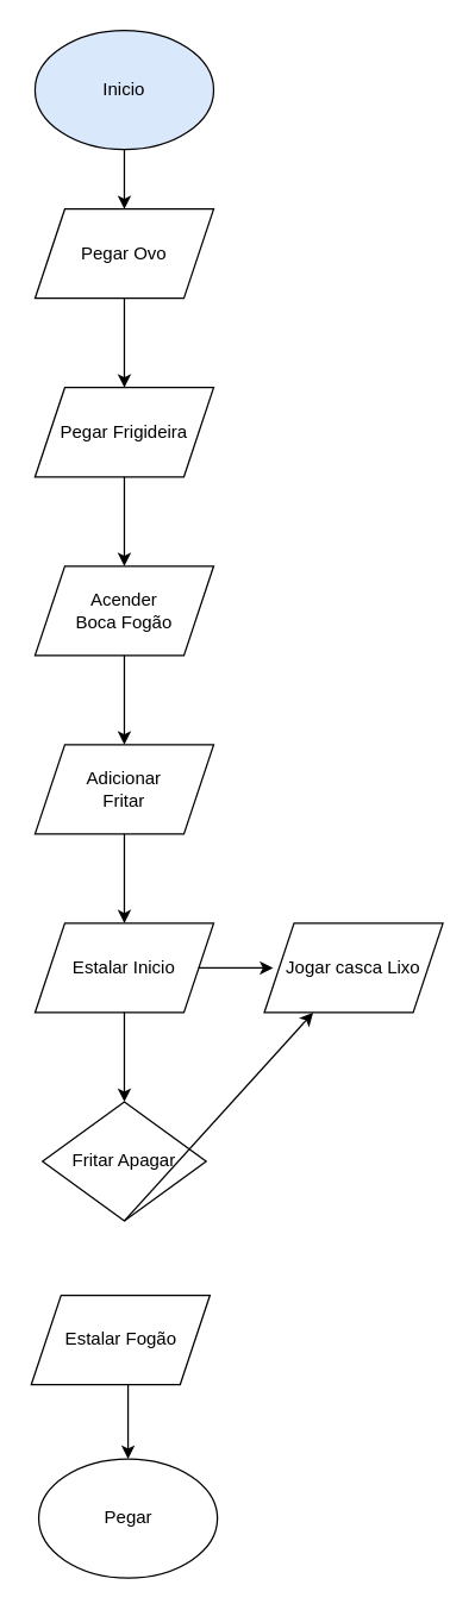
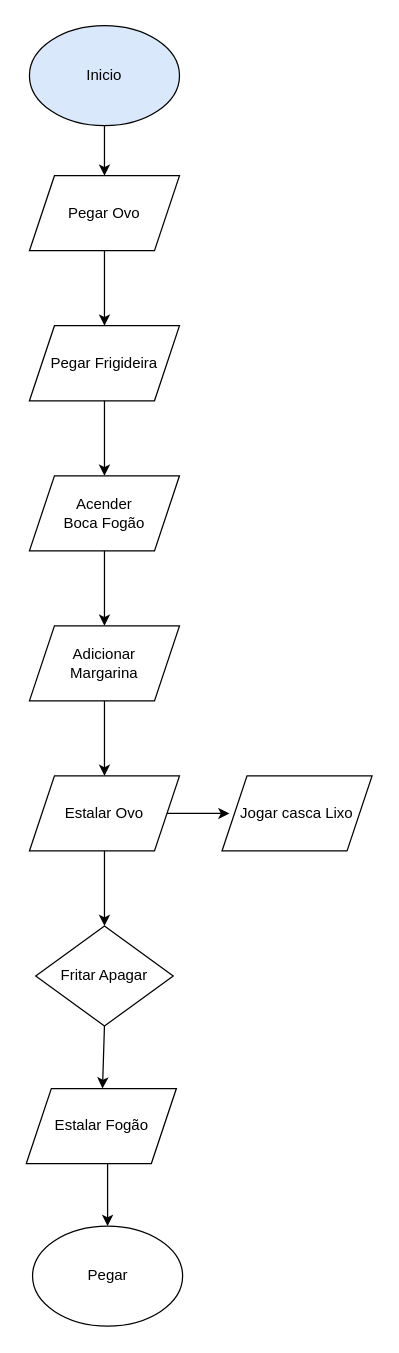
- <mxCell id="9" value="&lt;div&gt;Adicionar&lt;/div&gt;&lt;div&gt; Fritar&lt;br&gt;&lt;/div&gt;" style="shape=parallelogram;perimeter=parallelogramPerimeter;whiteSpace=wrap;html=1;fixedSize=1;" vertex="1" parent="1"><mxGeometry x="23" y="500" width="120" height="60" as="geometry" /></mxCell>
+ <mxCell id="9" value="&lt;div&gt;Adicionar&lt;/div&gt;&lt;div&gt; Margarina&lt;br&gt;&lt;/div&gt;" style="shape=parallelogram;perimeter=parallelogramPerimeter;whiteSpace=wrap;html=1;fixedSize=1;" vertex="1" parent="1"><mxGeometry x="23" y="500" width="120" height="60" as="geometry" /></mxCell>
- <mxCell id="12" value="Estalar Inicio" style="shape=parallelogram;perimeter=parallelogramPerimeter;whiteSpace=wrap;html=1;fixedSize=1;" vertex="1" parent="1"><mxGeometry x="23" y="620" width="120" height="60" as="geometry" /></mxCell>
+ <mxCell id="12" value="Estalar Ovo" style="shape=parallelogram;perimeter=parallelogramPerimeter;whiteSpace=wrap;html=1;fixedSize=1;" vertex="1" parent="1"><mxGeometry x="23" y="620" width="120" height="60" as="geometry" /></mxCell>
- <mxCell id="20" value="" style="endArrow=classic;html=1;exitX=0.5;exitY=1;exitDx=0;exitDy=0;" edge="1" parent="1" source="14" target="16"><mxGeometry width="50" height="50" relative="1" as="geometry"><mxPoint x="213" y="850" as="sourcePoint" /><mxPoint x="263" y="800" as="targetPoint" /></mxGeometry></mxCell>
+ <mxCell id="20" value="" style="endArrow=classic;html=1;exitX=0.5;exitY=1;exitDx=0;exitDy=0;" edge="1" parent="1" source="14" target="19"><mxGeometry width="50" height="50" relative="1" as="geometry"><mxPoint x="213" y="850" as="sourcePoint" /><mxPoint x="263" y="800" as="targetPoint" /></mxGeometry></mxCell>
